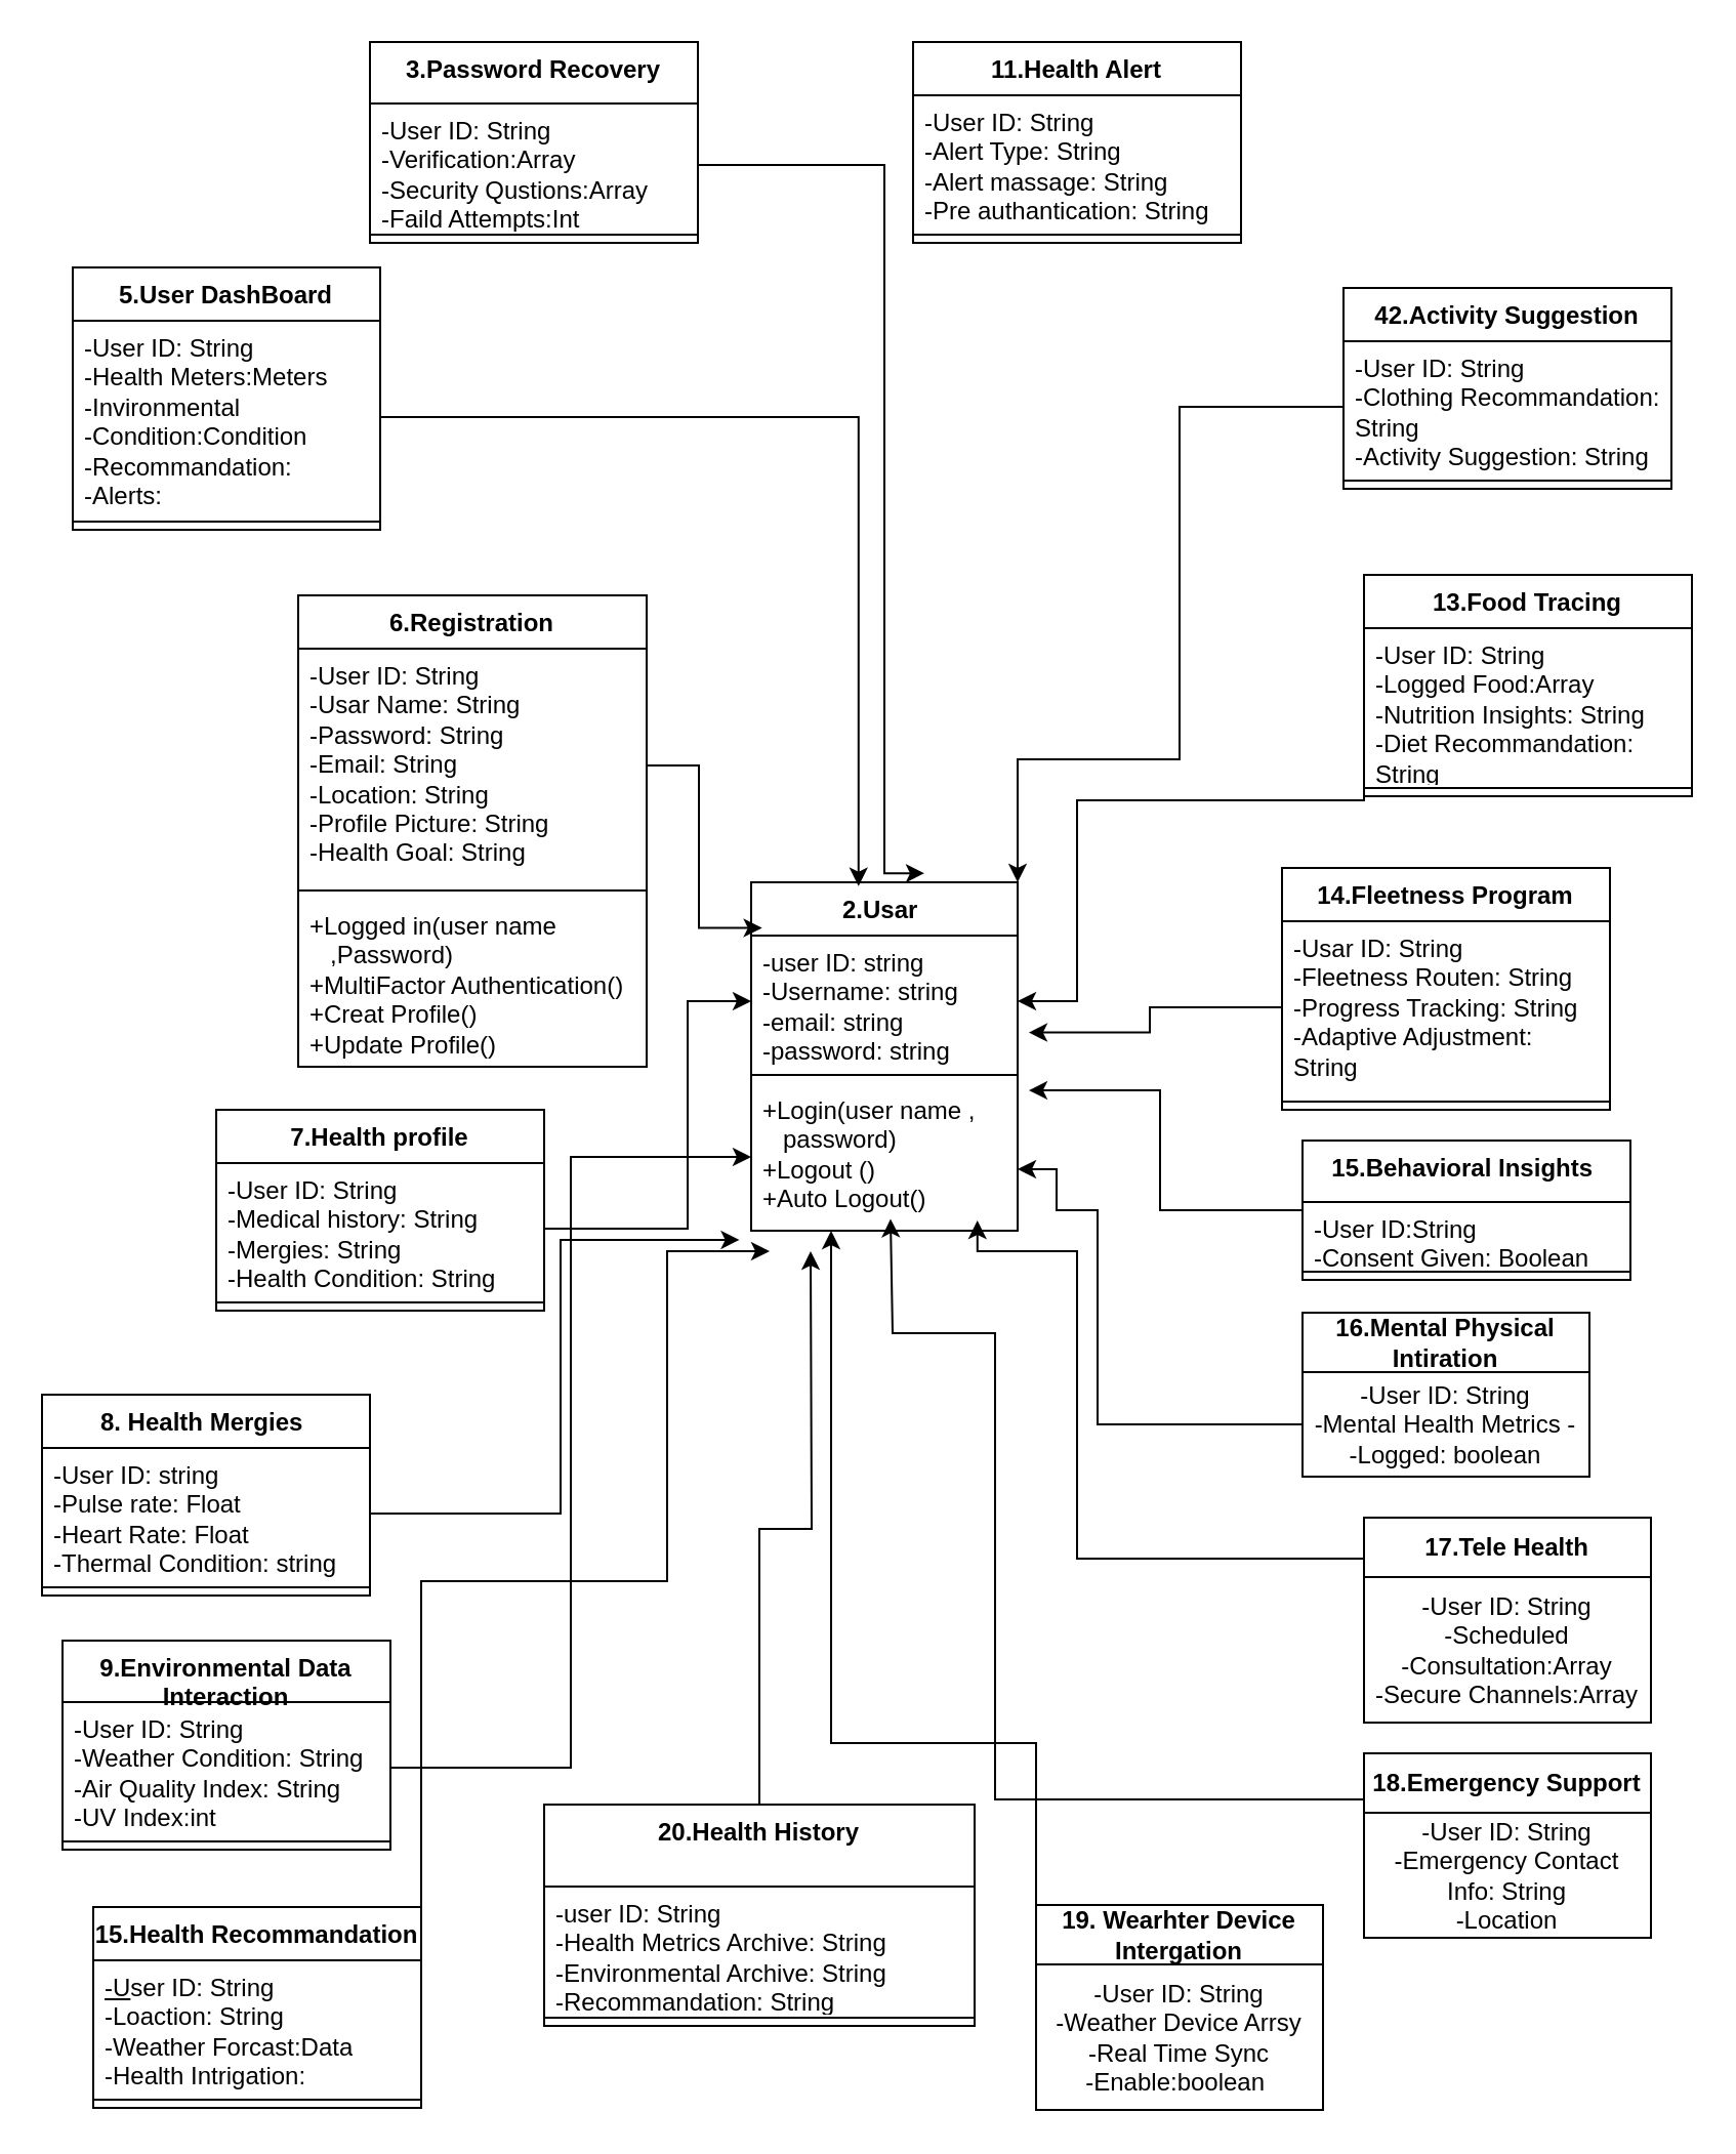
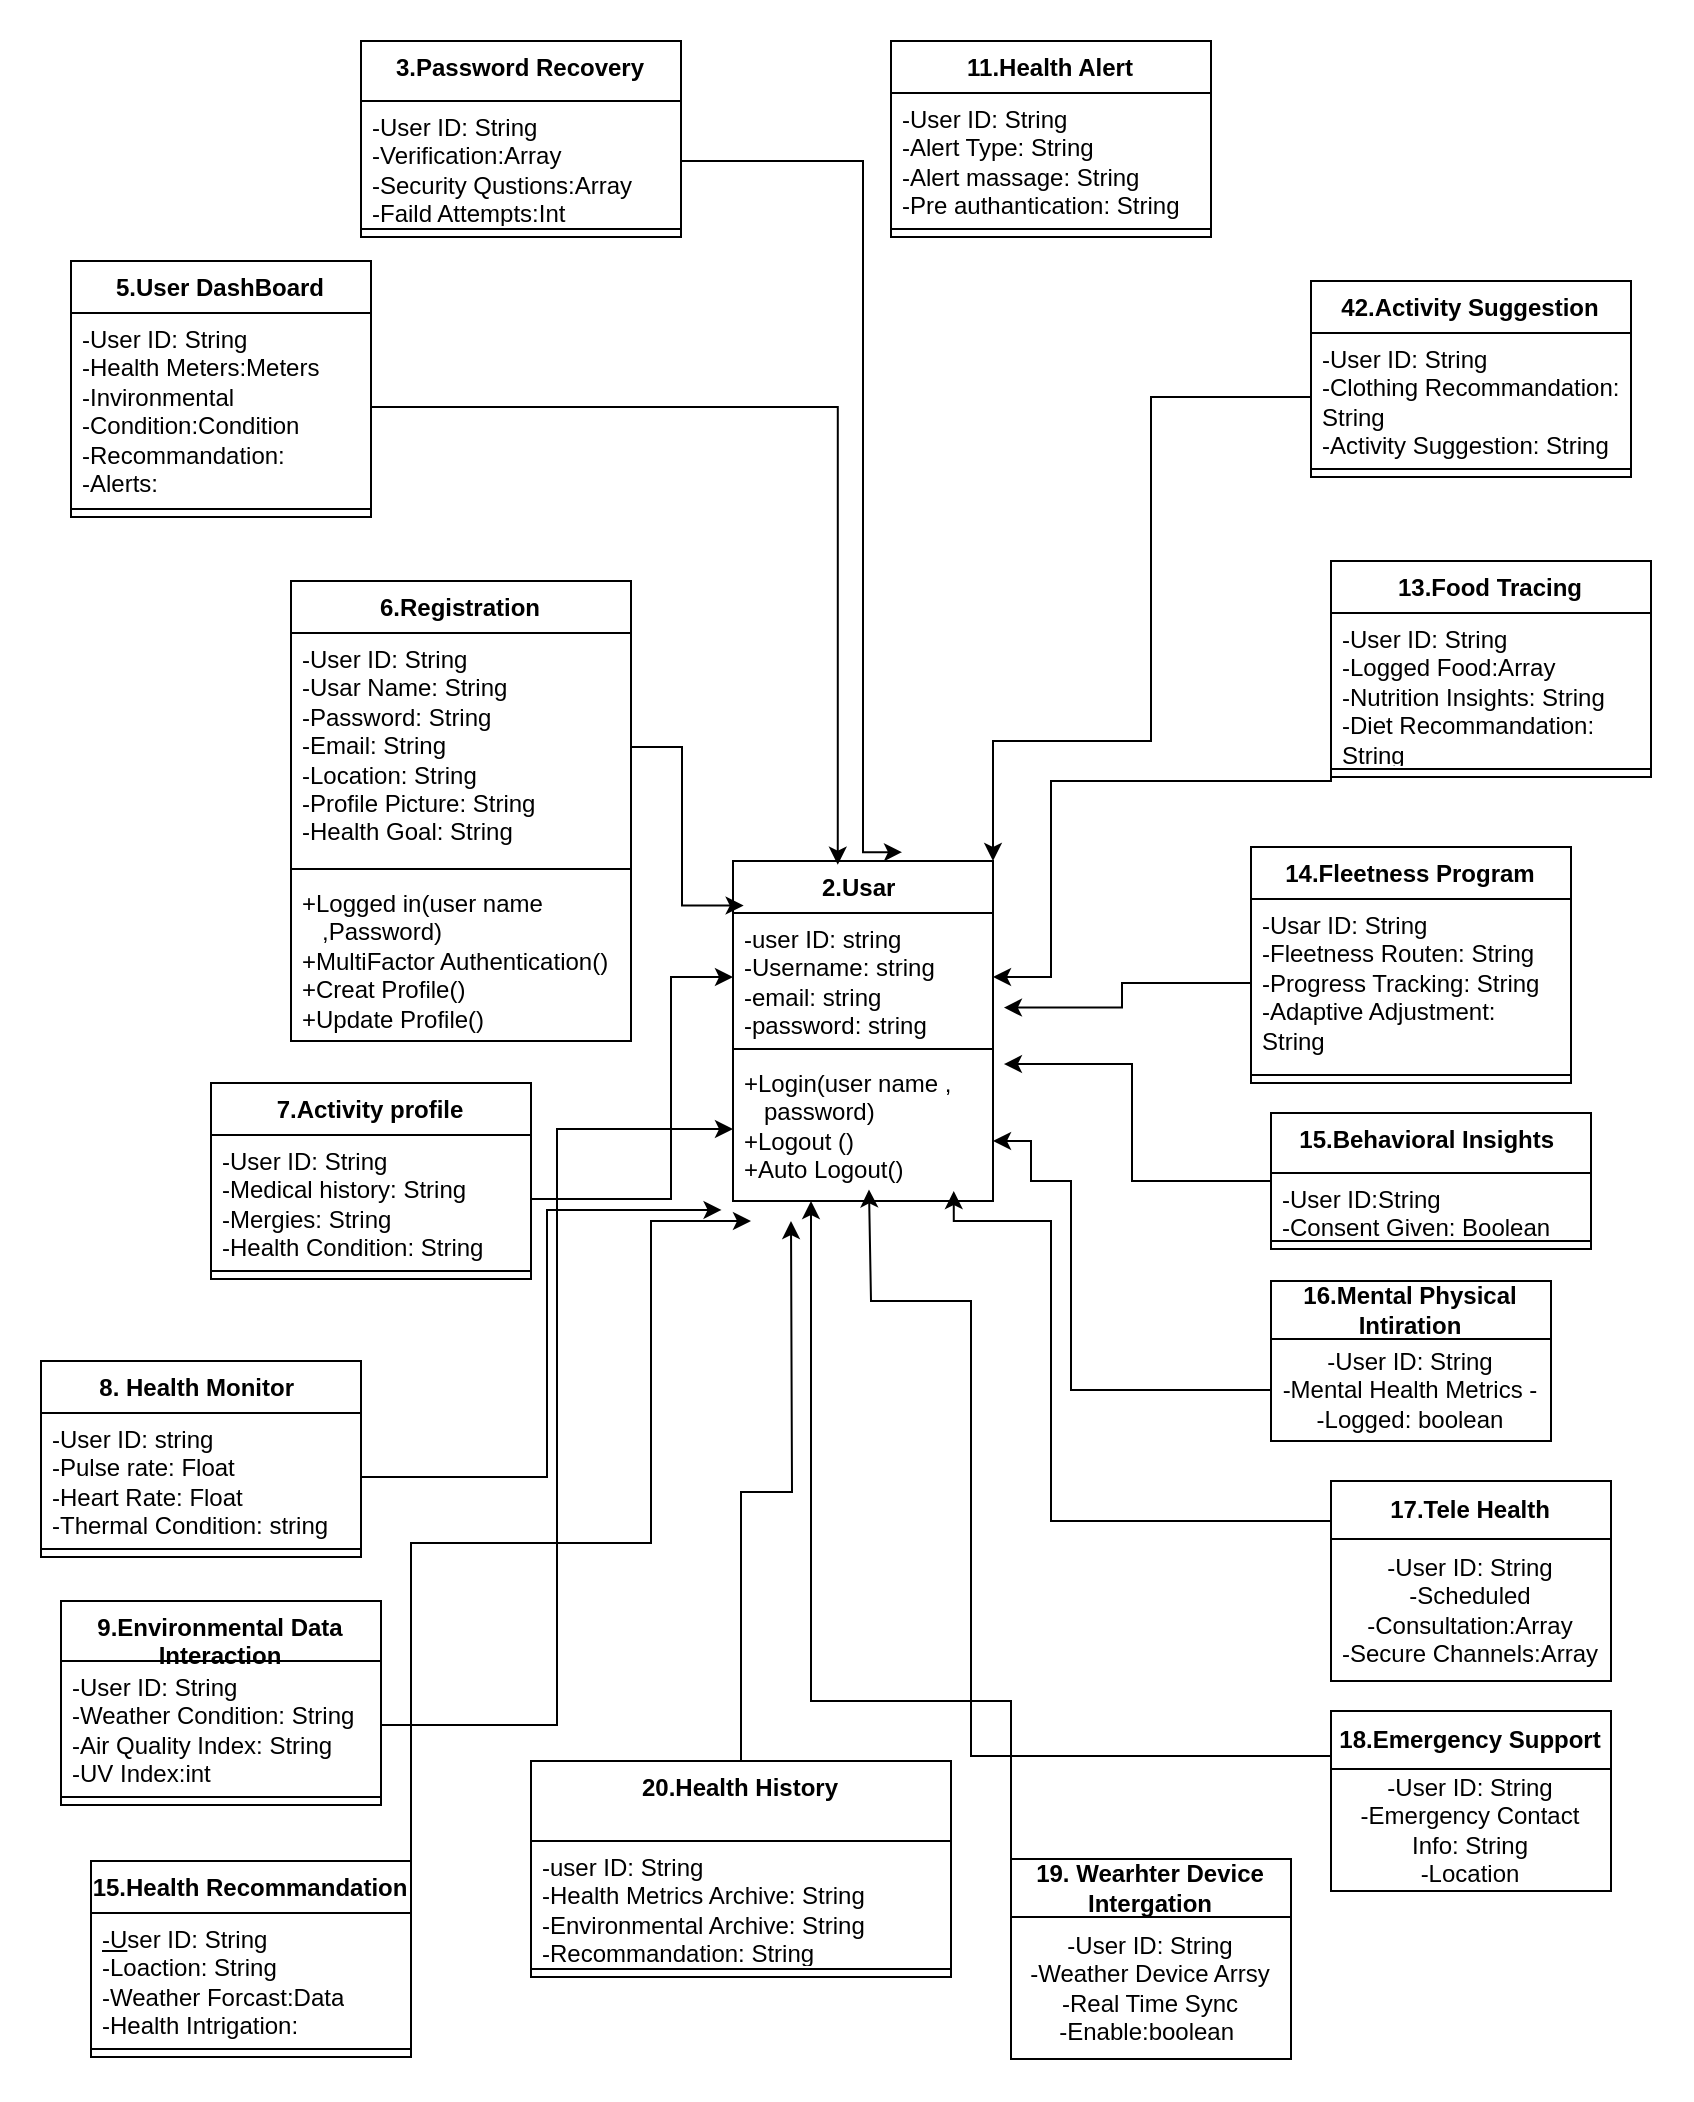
- <mxCell id="35" value="7.Health profile" style="swimlane;fontStyle=1;align=center;verticalAlign=top;childLayout=stackLayout;horizontal=1;startSize=26;horizontalStack=0;resizeParent=1;resizeParentMax=0;resizeLast=0;collapsible=1;marginBottom=0;whiteSpace=wrap;html=1;" parent="1" vertex="1"><mxGeometry x="105" y="541" width="160" height="98" as="geometry" /></mxCell>
+ <mxCell id="35" value="7.Activity profile" style="swimlane;fontStyle=1;align=center;verticalAlign=top;childLayout=stackLayout;horizontal=1;startSize=26;horizontalStack=0;resizeParent=1;resizeParentMax=0;resizeLast=0;collapsible=1;marginBottom=0;whiteSpace=wrap;html=1;" parent="1" vertex="1"><mxGeometry x="105" y="541" width="160" height="98" as="geometry" /></mxCell>
- <mxCell id="42" value="8. Health Mergies&amp;nbsp;" style="swimlane;fontStyle=1;align=center;verticalAlign=top;childLayout=stackLayout;horizontal=1;startSize=26;horizontalStack=0;resizeParent=1;resizeParentMax=0;resizeLast=0;collapsible=1;marginBottom=0;whiteSpace=wrap;html=1;" parent="1" vertex="1"><mxGeometry x="20" y="680" width="160" height="98" as="geometry" /></mxCell>
+ <mxCell id="42" value="8. Health Monitor&amp;nbsp;" style="swimlane;fontStyle=1;align=center;verticalAlign=top;childLayout=stackLayout;horizontal=1;startSize=26;horizontalStack=0;resizeParent=1;resizeParentMax=0;resizeLast=0;collapsible=1;marginBottom=0;whiteSpace=wrap;html=1;" parent="1" vertex="1"><mxGeometry x="20" y="680" width="160" height="98" as="geometry" /></mxCell>
